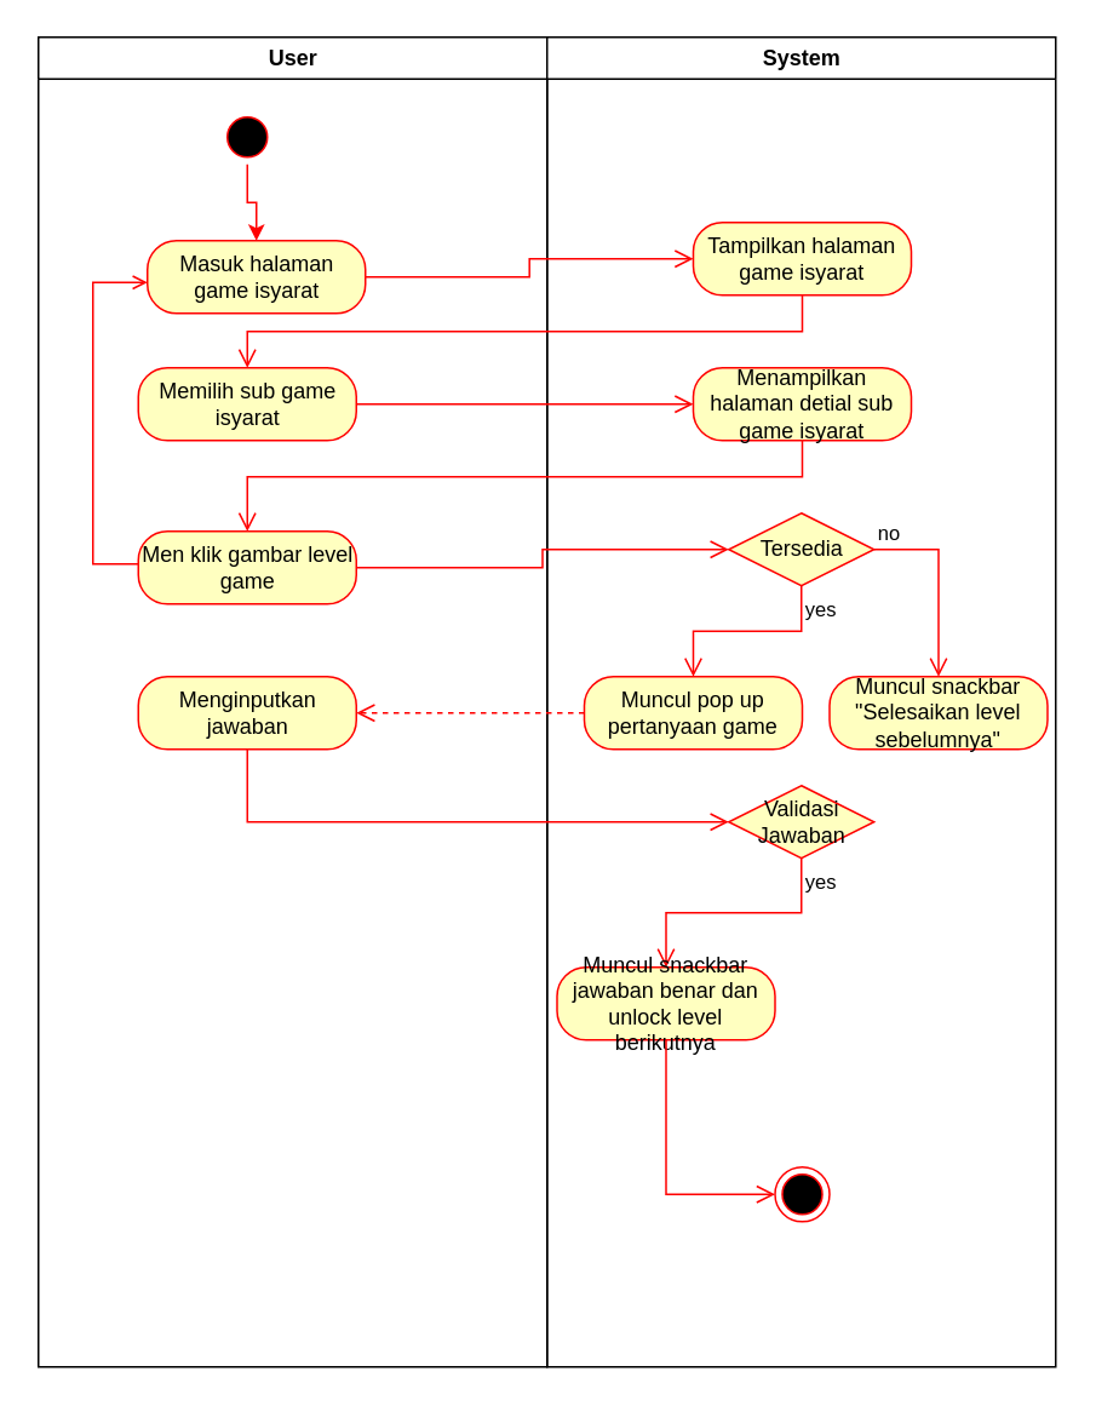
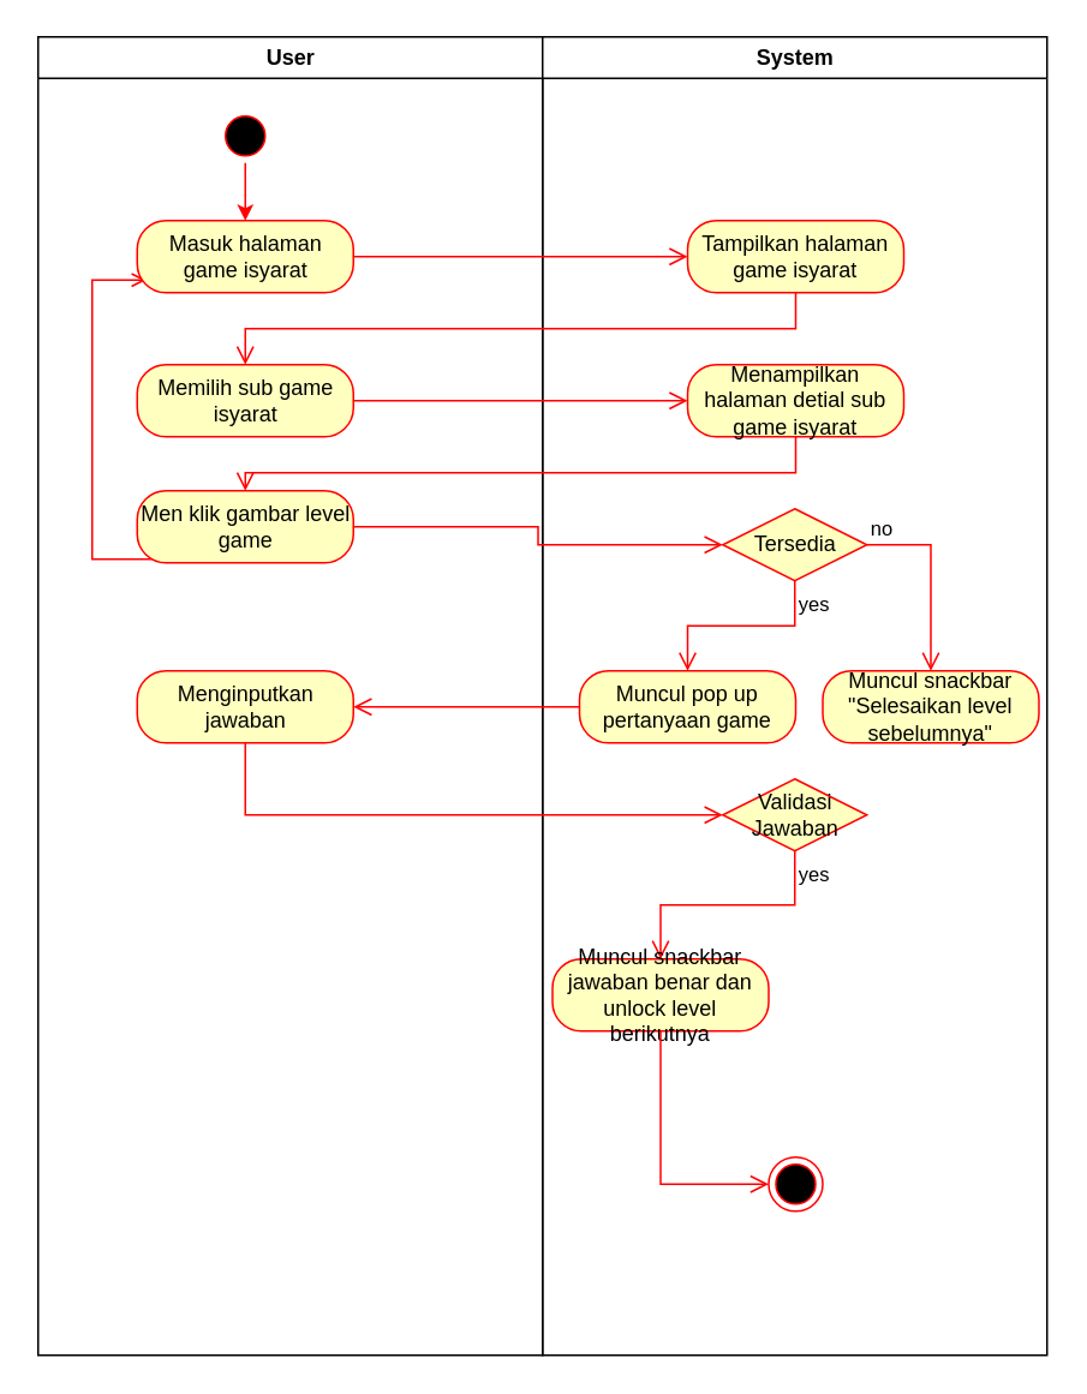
- <mxCell id="6" value="Masuk halaman game isyarat" style="rounded=1;whiteSpace=wrap;html=1;arcSize=40;fontColor=#000000;fillColor=#ffffc0;strokeColor=#ff0000;" vertex="1" parent="2"><mxGeometry x="60" y="112" width="120" height="40" as="geometry" /></mxCell>
+ <mxCell id="6" value="Masuk halaman game isyarat" style="rounded=1;whiteSpace=wrap;html=1;arcSize=40;fontColor=#000000;fillColor=#ffffc0;strokeColor=#ff0000;" vertex="1" parent="2"><mxGeometry x="55" y="102" width="120" height="40" as="geometry" /></mxCell>
- <mxCell id="8" value="Men klik gambar level game" style="rounded=1;whiteSpace=wrap;html=1;arcSize=40;fontColor=#000000;fillColor=#ffffc0;strokeColor=#ff0000;" vertex="1" parent="2"><mxGeometry x="55" y="272" width="120" height="40" as="geometry" /></mxCell>
+ <mxCell id="8" value="Men klik gambar level game" style="rounded=1;whiteSpace=wrap;html=1;arcSize=40;fontColor=#000000;fillColor=#ffffc0;strokeColor=#ff0000;" vertex="1" parent="2"><mxGeometry x="55" y="252" width="120" height="40" as="geometry" /></mxCell>
- <mxCell id="28" value="" style="edgeStyle=orthogonalEdgeStyle;html=1;verticalAlign=bottom;endArrow=open;endSize=8;strokeColor=#ff0000;rounded=0;dashed=1;" edge="1" source="16" parent="1" target="9"><mxGeometry relative="1" as="geometry"><mxPoint x="381" y="472" as="targetPoint" /></mxGeometry></mxCell>
+ <mxCell id="28" value="" style="edgeStyle=orthogonalEdgeStyle;html=1;verticalAlign=bottom;endArrow=open;endSize=8;strokeColor=#ff0000;rounded=0;" edge="1" source="16" parent="1" target="9"><mxGeometry relative="1" as="geometry"><mxPoint x="381" y="472" as="targetPoint" /></mxGeometry></mxCell>
